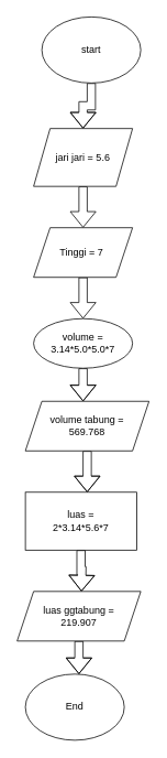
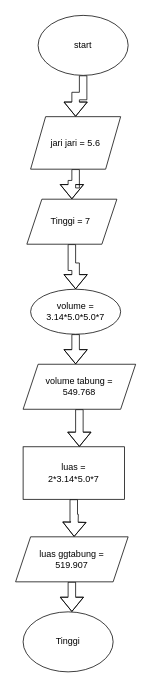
- <mxCell id="7" value="Tinggi = 7&amp;nbsp;&lt;br&gt;" style="shape=parallelogram;perimeter=parallelogramPerimeter;whiteSpace=wrap;html=1;fixedSize=1;" vertex="1" parent="1"><mxGeometry x="40" y="275" width="120" height="60" as="geometry" /></mxCell>
+ <mxCell id="7" value="Tinggi = 7&amp;nbsp;&lt;br&gt;" style="shape=parallelogram;perimeter=parallelogramPerimeter;whiteSpace=wrap;html=1;fixedSize=1;" vertex="1" parent="1"><mxGeometry x="35" y="265" width="120" height="60" as="geometry" /></mxCell>
- <mxCell id="11" value="volume tabung =&lt;br&gt;569.768" style="shape=parallelogram;perimeter=parallelogramPerimeter;whiteSpace=wrap;html=1;fixedSize=1;" vertex="1" parent="1"><mxGeometry x="30" y="485" width="150" height="60" as="geometry" /></mxCell>
+ <mxCell id="11" value="volume tabung =&lt;br&gt;549.768" style="shape=parallelogram;perimeter=parallelogramPerimeter;whiteSpace=wrap;html=1;fixedSize=1;" vertex="1" parent="1"><mxGeometry x="30" y="485" width="150" height="60" as="geometry" /></mxCell>
- <mxCell id="13" value="luas =&lt;br&gt;2*3.14*5.6*7" style="rounded=0;whiteSpace=wrap;html=1;" vertex="1" parent="1"><mxGeometry x="30" y="595" width="135" height="70" as="geometry" /></mxCell>
+ <mxCell id="13" value="luas =&lt;br&gt;2*3.14*5.0*7" style="rounded=0;whiteSpace=wrap;html=1;" vertex="1" parent="1"><mxGeometry x="30" y="595" width="135" height="70" as="geometry" /></mxCell>
- <mxCell id="15" value="luas ggtabung =&lt;br&gt;219.907" style="shape=parallelogram;perimeter=parallelogramPerimeter;whiteSpace=wrap;html=1;fixedSize=1;" vertex="1" parent="1"><mxGeometry x="20" y="715" width="150" height="60" as="geometry" /></mxCell>
+ <mxCell id="15" value="luas ggtabung =&lt;br&gt;519.907" style="shape=parallelogram;perimeter=parallelogramPerimeter;whiteSpace=wrap;html=1;fixedSize=1;" vertex="1" parent="1"><mxGeometry x="20" y="715" width="150" height="60" as="geometry" /></mxCell>
- <mxCell id="16" value="End" style="ellipse;whiteSpace=wrap;html=1;" vertex="1" parent="1"><mxGeometry x="30" y="815" width="120" height="80" as="geometry" /></mxCell>
+ <mxCell id="16" value="Tinggi" style="ellipse;whiteSpace=wrap;html=1;" vertex="1" parent="1"><mxGeometry x="30" y="815" width="120" height="80" as="geometry" /></mxCell>
